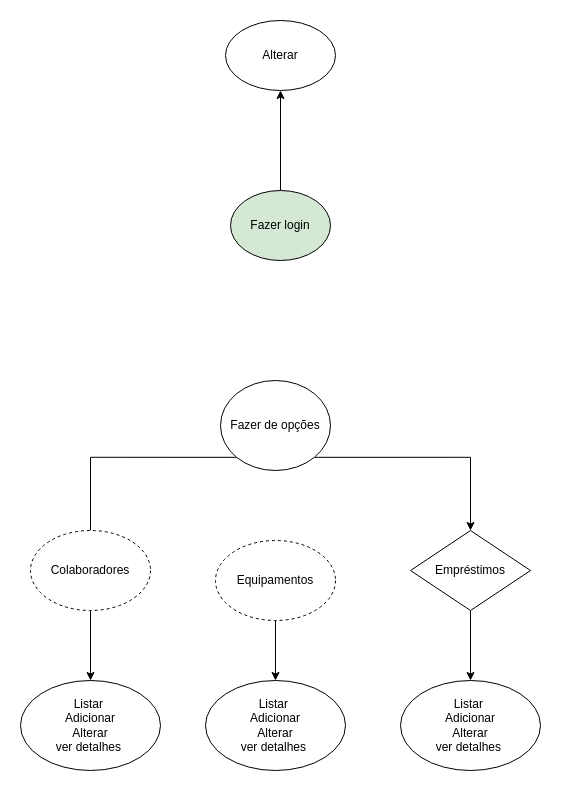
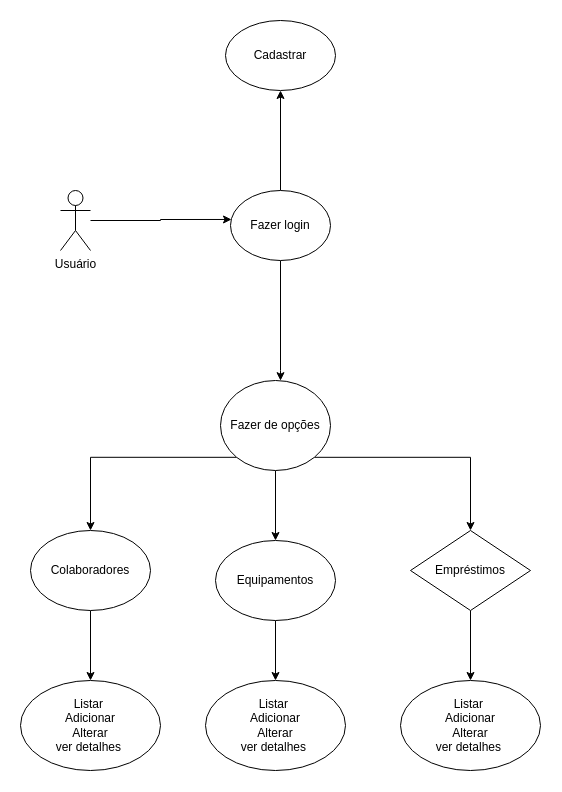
- <mxCell id="6" value="Alterar" style="ellipse;whiteSpace=wrap;html=1;" vertex="1" parent="1"><mxGeometry x="225" y="20" width="110" height="70" as="geometry" /></mxCell>
+ <mxCell id="6" value="Cadastrar" style="ellipse;whiteSpace=wrap;html=1;" vertex="1" parent="1"><mxGeometry x="225" y="20" width="110" height="70" as="geometry" /></mxCell>
+ <mxCell id="2" value="Usuário&lt;div&gt;&lt;br&gt;&lt;/div&gt;" style="shape=umlActor;verticalLabelPosition=bottom;verticalAlign=top;html=1;outlineConnect=0;" vertex="1" parent="1"><mxGeometry x="60" y="190" width="30" height="60" as="geometry" /></mxCell>
+ <mxCell id="7" style="edgeStyle=orthogonalEdgeStyle;rounded=0;orthogonalLoop=1;jettySize=auto;html=1;entryX=0.01;entryY=0.414;entryDx=0;entryDy=0;entryPerimeter=0;" edge="1" parent="1" source="2" target="5"><mxGeometry relative="1" as="geometry" /></mxCell>
- <mxCell id="5" value="Fazer login" style="ellipse;whiteSpace=wrap;html=1;fillColor=#d5e8d4;" vertex="1" parent="1"><mxGeometry x="230" y="190" width="100" height="70" as="geometry" /></mxCell>
+ <mxCell id="5" value="Fazer login" style="ellipse;whiteSpace=wrap;html=1;" vertex="1" parent="1"><mxGeometry x="230" y="190" width="100" height="70" as="geometry" /></mxCell>
+ <mxCell id="4" style="edgeStyle=orthogonalEdgeStyle;rounded=0;orthogonalLoop=1;jettySize=auto;html=1;" edge="1" parent="1" source="5" target="11"><mxGeometry relative="1" as="geometry"><mxPoint x="300" y="400" as="targetPoint" /><Array as="points"><mxPoint x="280" y="370" /><mxPoint x="280" y="370" /></Array></mxGeometry></mxCell>
+ <mxCell id="9" style="edgeStyle=orthogonalEdgeStyle;rounded=0;orthogonalLoop=1;jettySize=auto;html=1;entryX=0.5;entryY=0;entryDx=0;entryDy=0;" edge="1" parent="1" source="11" target="15"><mxGeometry relative="1" as="geometry" /></mxCell>
- <mxCell id="8" style="edgeStyle=orthogonalEdgeStyle;rounded=0;orthogonalLoop=1;jettySize=auto;html=1;exitX=0;exitY=1;exitDx=0;exitDy=0;endArrow=none;" edge="1" parent="1" source="11" target="13"><mxGeometry relative="1" as="geometry" /></mxCell>
+ <mxCell id="8" style="edgeStyle=orthogonalEdgeStyle;rounded=0;orthogonalLoop=1;jettySize=auto;html=1;exitX=0;exitY=1;exitDx=0;exitDy=0;" edge="1" parent="1" source="11" target="13"><mxGeometry relative="1" as="geometry" /></mxCell>
- <mxCell id="13" value="Colaboradores" style="ellipse;whiteSpace=wrap;html=1;dashed=1;" vertex="1" parent="1"><mxGeometry x="30" y="530" width="120" height="80" as="geometry" /></mxCell>
+ <mxCell id="13" value="Colaboradores" style="ellipse;whiteSpace=wrap;html=1;" vertex="1" parent="1"><mxGeometry x="30" y="530" width="120" height="80" as="geometry" /></mxCell>
- <mxCell id="15" value="Equipamentos" style="ellipse;whiteSpace=wrap;html=1;dashed=1;" vertex="1" parent="1"><mxGeometry x="215" y="540" width="120" height="80" as="geometry" /></mxCell>
+ <mxCell id="15" value="Equipamentos" style="ellipse;whiteSpace=wrap;html=1;" vertex="1" parent="1"><mxGeometry x="215" y="540" width="120" height="80" as="geometry" /></mxCell>
